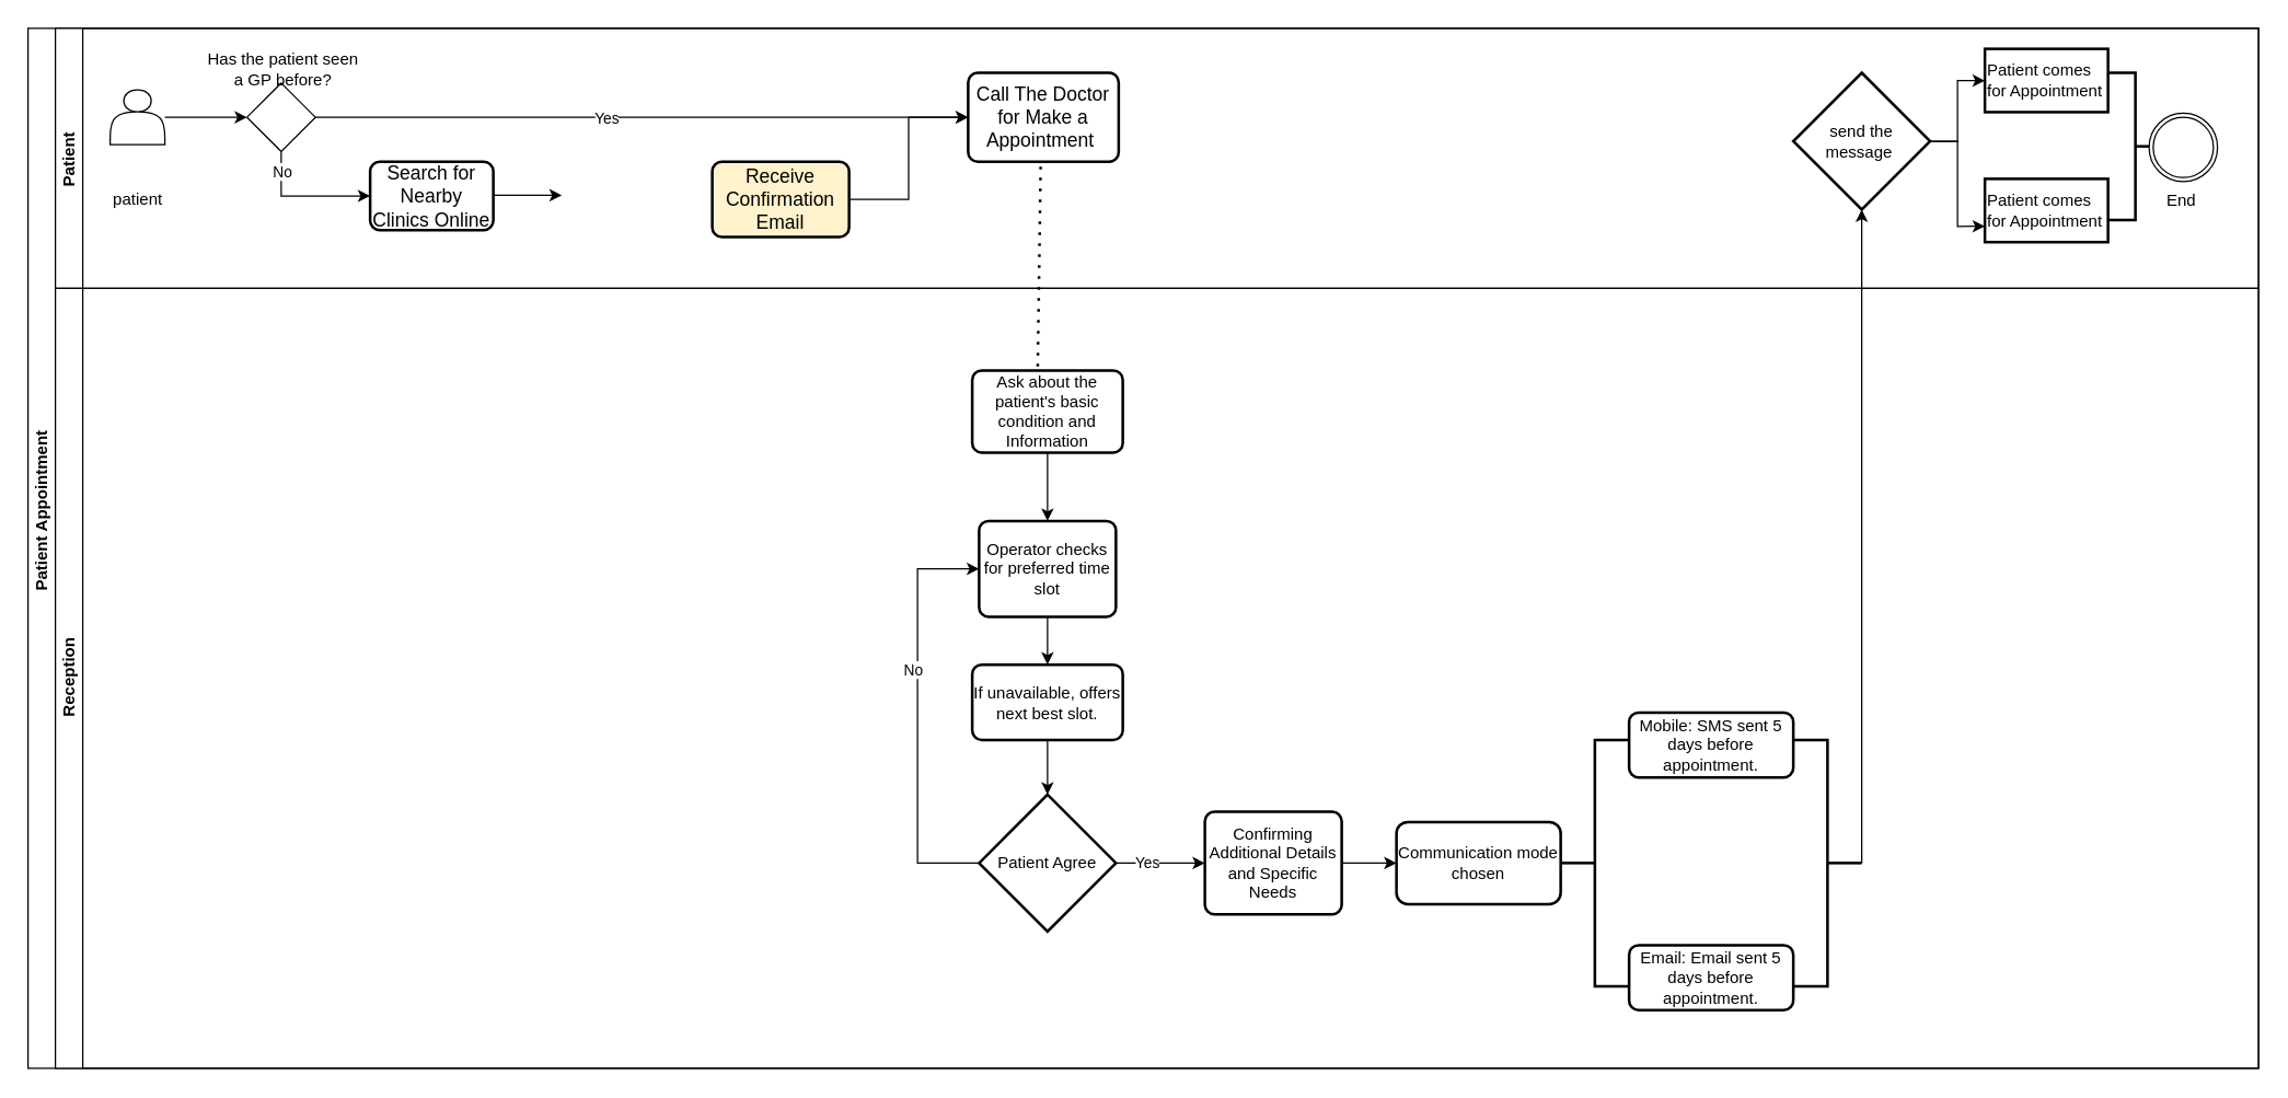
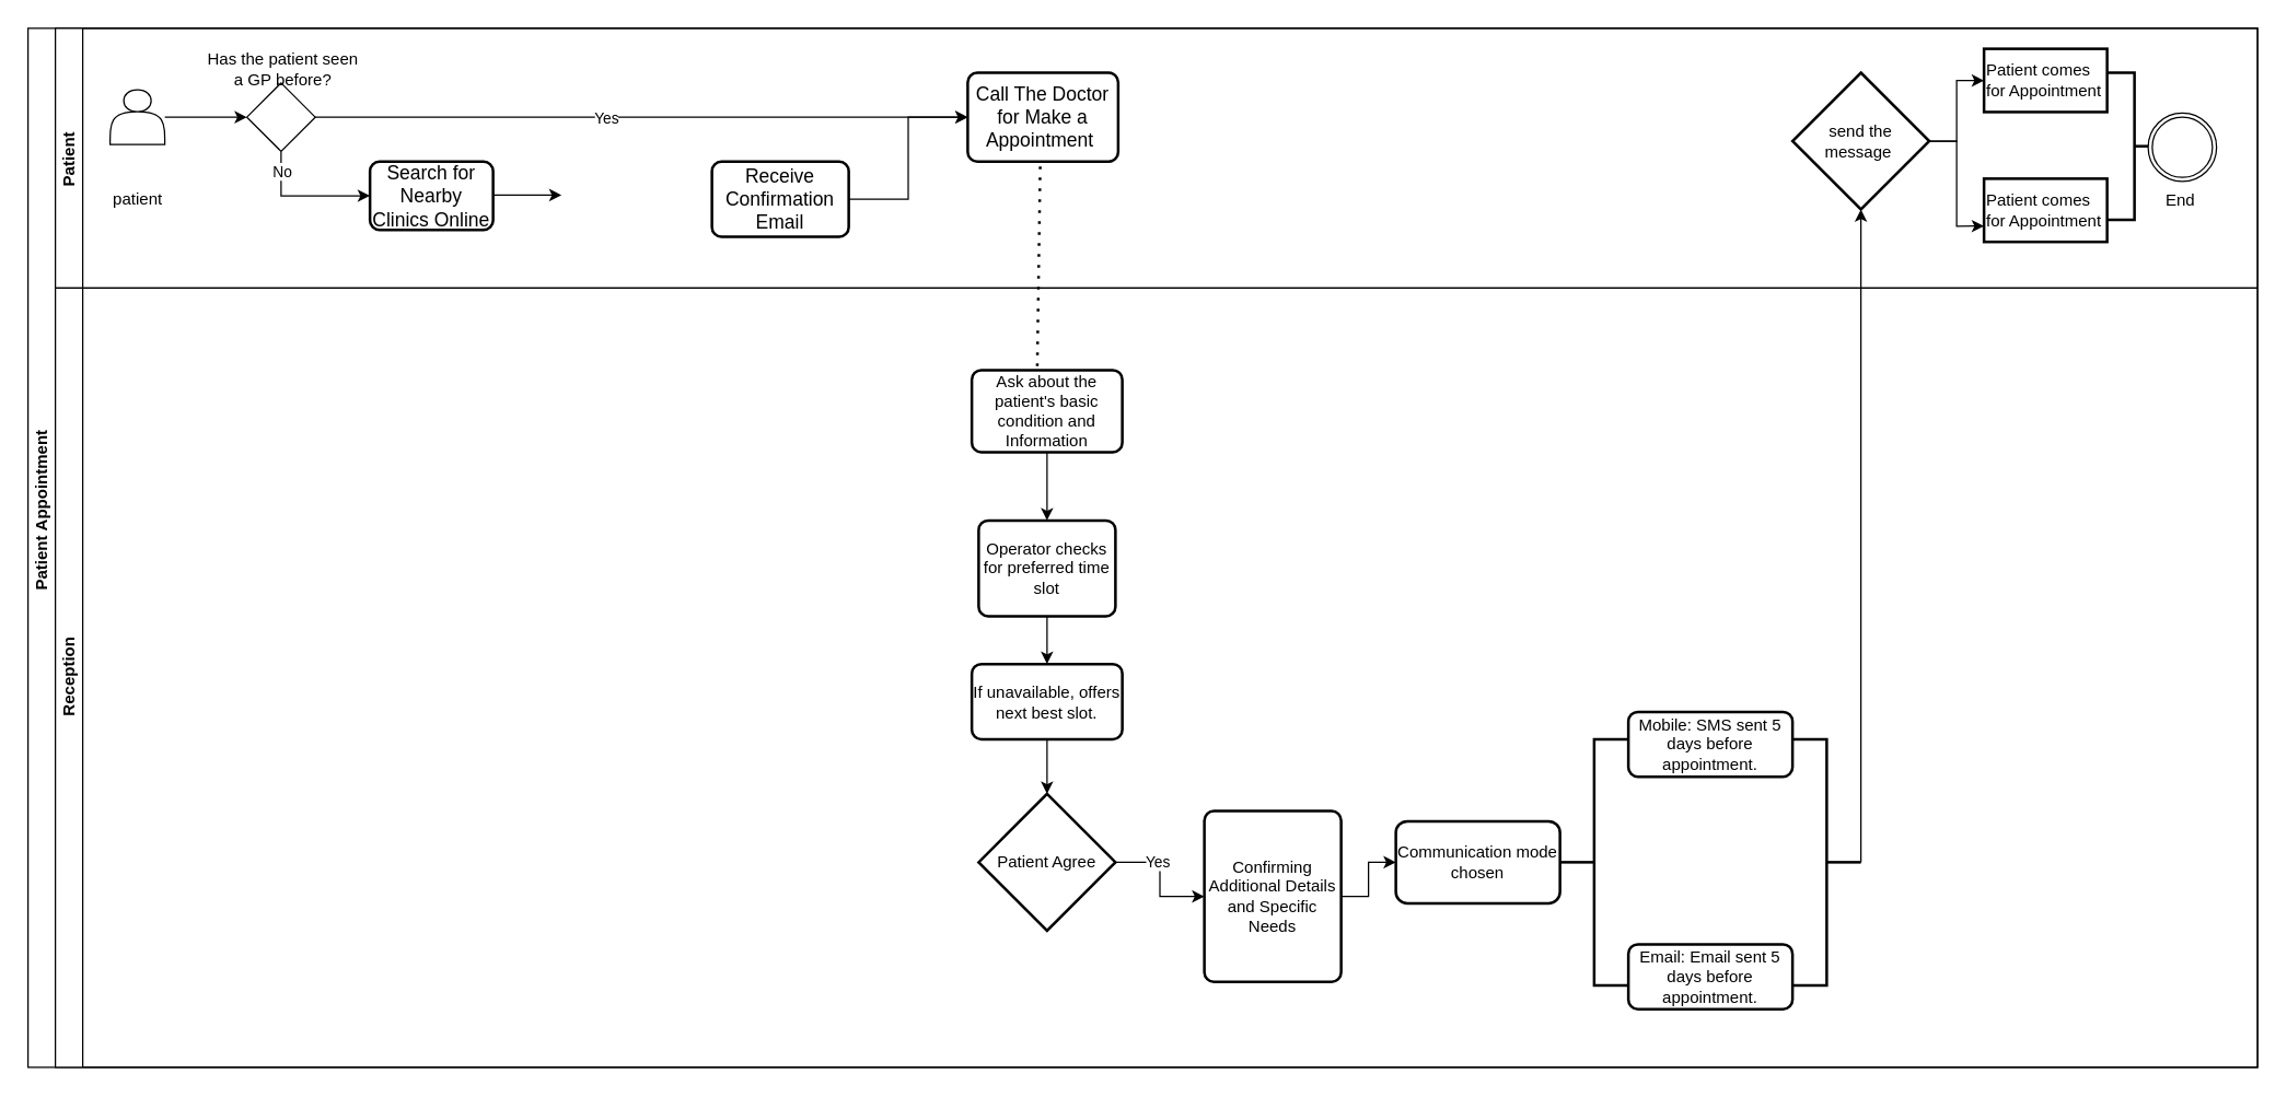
- <mxCell id="17" value="&lt;font style=&quot;font-size: 14px;&quot;&gt;Receive Confirmation Email&lt;/font&gt;" style="rounded=1;whiteSpace=wrap;html=1;absoluteArcSize=1;arcSize=14;strokeWidth=2;fillColor=#fff2cc;" vertex="1" parent="3"><mxGeometry x="480" y="97.5" width="100" height="55" as="geometry" /></mxCell>
+ <mxCell id="17" value="&lt;font style=&quot;font-size: 14px;&quot;&gt;Receive Confirmation Email&lt;/font&gt;" style="rounded=1;whiteSpace=wrap;html=1;absoluteArcSize=1;arcSize=14;strokeWidth=2;" vertex="1" parent="3"><mxGeometry x="480" y="97.5" width="100" height="55" as="geometry" /></mxCell>
- <mxCell id="32" style="edgeStyle=orthogonalEdgeStyle;rounded=0;orthogonalLoop=1;jettySize=auto;html=1;entryX=0;entryY=0.5;entryDx=0;entryDy=0;exitX=0;exitY=0.5;exitDx=0;exitDy=0;exitPerimeter=0;" edge="1" parent="26" source="34" target="30"><mxGeometry relative="1" as="geometry"><Array as="points"><mxPoint x="630" y="420" /><mxPoint x="630" y="205" /></Array></mxGeometry></mxCell>
- <mxCell id="33" value="No" style="edgeLabel;html=1;align=center;verticalAlign=middle;resizable=0;points=[];" vertex="1" connectable="0" parent="32"><mxGeometry x="0.224" y="4" relative="1" as="geometry"><mxPoint as="offset" /></mxGeometry></mxCell>
- <mxCell id="41" value="Confirming Additional Details and Specific Needs" style="rounded=1;whiteSpace=wrap;html=1;absoluteArcSize=1;arcSize=14;strokeWidth=2;" vertex="1" parent="26"><mxGeometry x="840" y="382.5" width="100" height="75" as="geometry" /></mxCell>
+ <mxCell id="41" value="Confirming Additional Details and Specific Needs" style="rounded=1;whiteSpace=wrap;html=1;absoluteArcSize=1;arcSize=14;strokeWidth=2;" vertex="1" parent="26"><mxGeometry x="840" y="382.5" width="100" height="125" as="geometry" /></mxCell>
